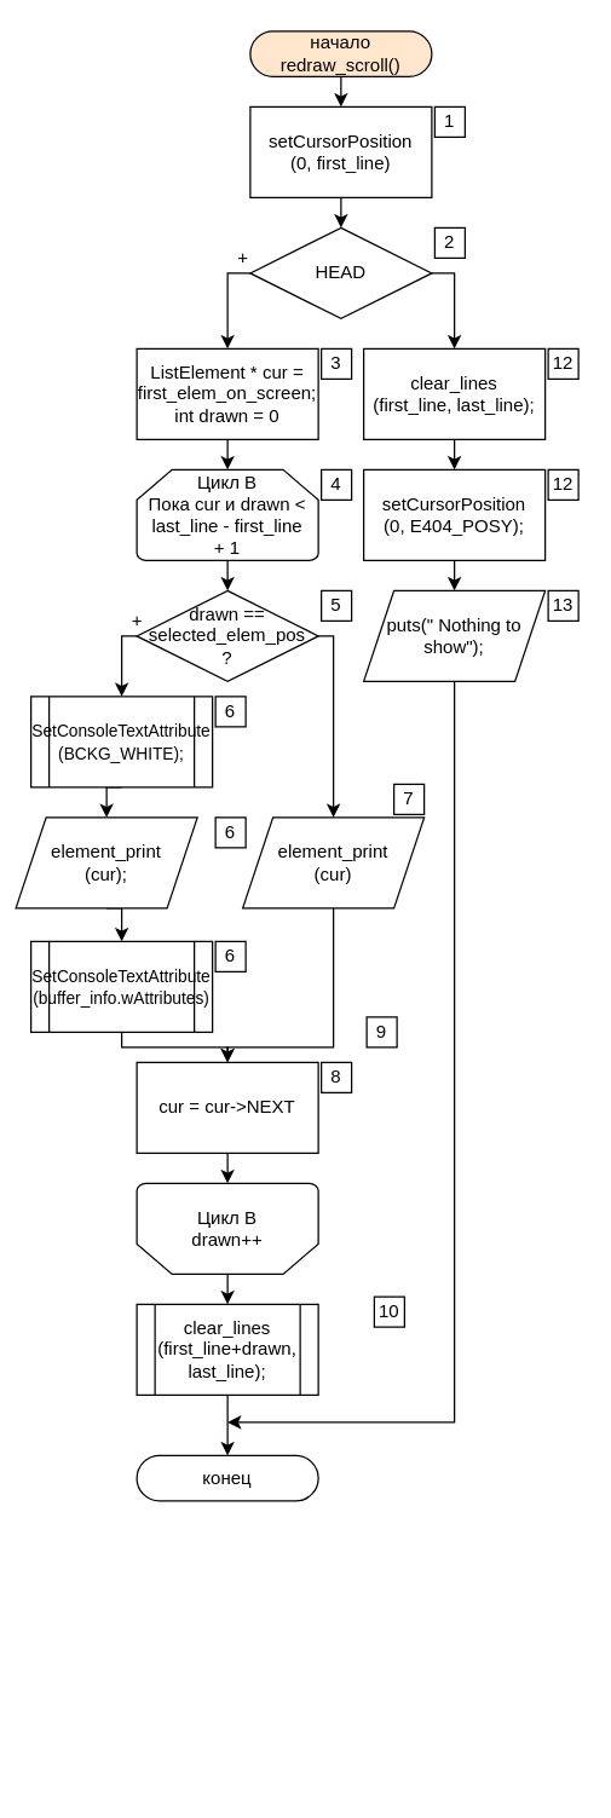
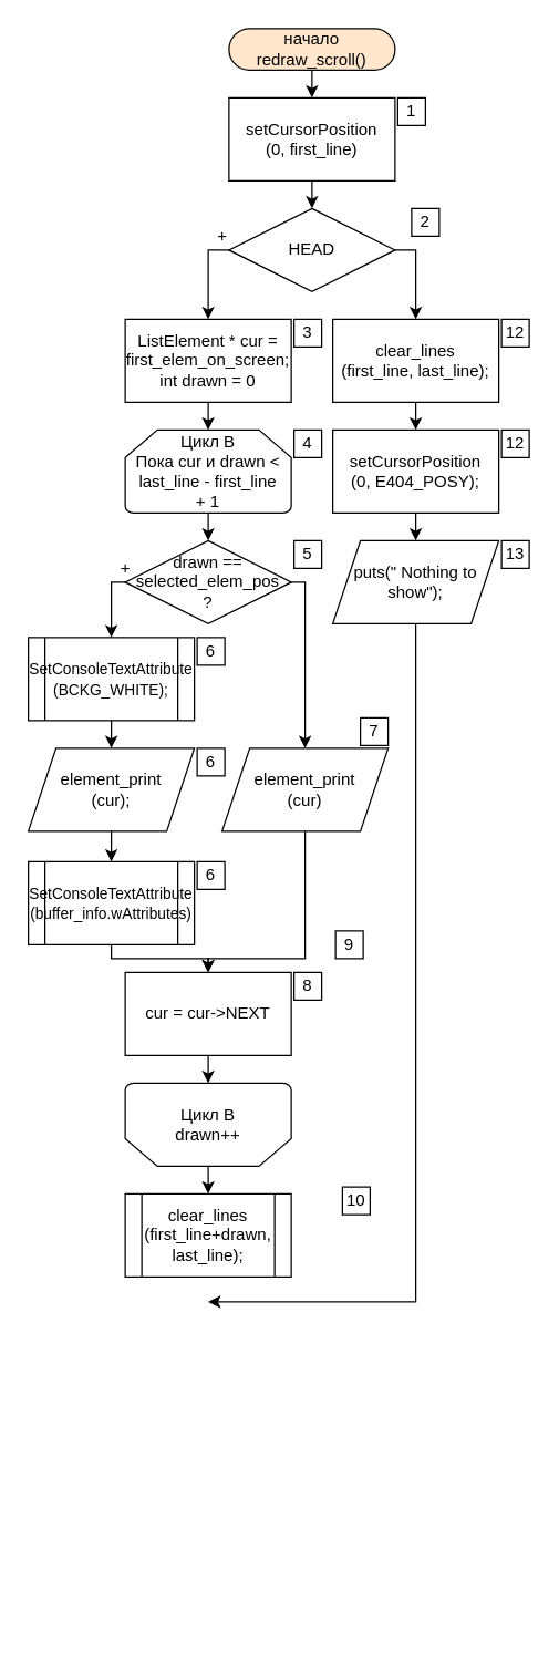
- <mxCell id="44" value="2" style="whiteSpace=wrap;html=1;aspect=fixed;" parent="1" vertex="1"><mxGeometry x="287" y="150" width="20" height="20" as="geometry" /></mxCell>
+ <mxCell id="44" value="2" style="whiteSpace=wrap;html=1;aspect=fixed;" parent="1" vertex="1"><mxGeometry x="297" y="150" width="20" height="20" as="geometry" /></mxCell>
- <mxCell id="58" value="element_print&lt;br&gt;(cur);" style="shape=parallelogram;perimeter=parallelogramPerimeter;whiteSpace=wrap;html=1;fixedSize=1;fontFamily=Helvetica;fontSize=12;fontColor=#000000;align=center;strokeColor=#000000;fillColor=#ffffff;" parent="1" vertex="1"><mxGeometry x="10" y="540" width="120" height="60" as="geometry" /></mxCell>
+ <mxCell id="58" value="element_print&lt;br&gt;(cur);" style="shape=parallelogram;perimeter=parallelogramPerimeter;whiteSpace=wrap;html=1;fixedSize=1;fontFamily=Helvetica;fontSize=12;fontColor=#000000;align=center;strokeColor=#000000;fillColor=#ffffff;" parent="1" vertex="1"><mxGeometry x="20" y="540" width="120" height="60" as="geometry" /></mxCell>
- <mxCell id="38" style="edgeStyle=orthogonalEdgeStyle;rounded=0;orthogonalLoop=1;jettySize=auto;html=1;exitX=0.5;exitY=1;exitDx=0;exitDy=0;entryX=0.5;entryY=0;entryDx=0;entryDy=0;" parent="1" source="39" target="3" edge="1"><mxGeometry relative="1" as="geometry" /></mxCell>
- <mxCell id="3" value="конец" style="rounded=1;whiteSpace=wrap;html=1;arcSize=50;" parent="1" vertex="1"><mxGeometry x="90" y="962" width="120" height="30" as="geometry" /></mxCell>
